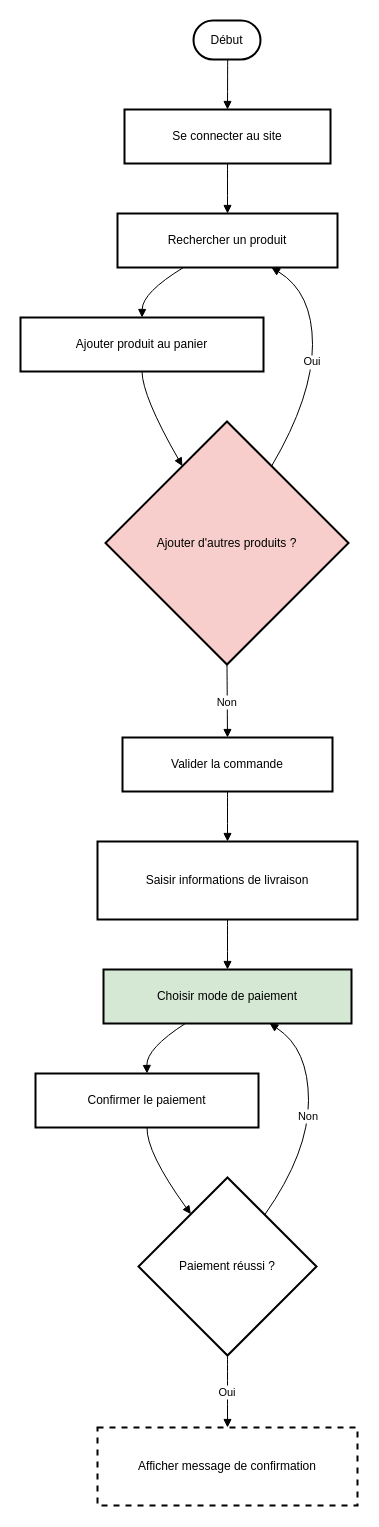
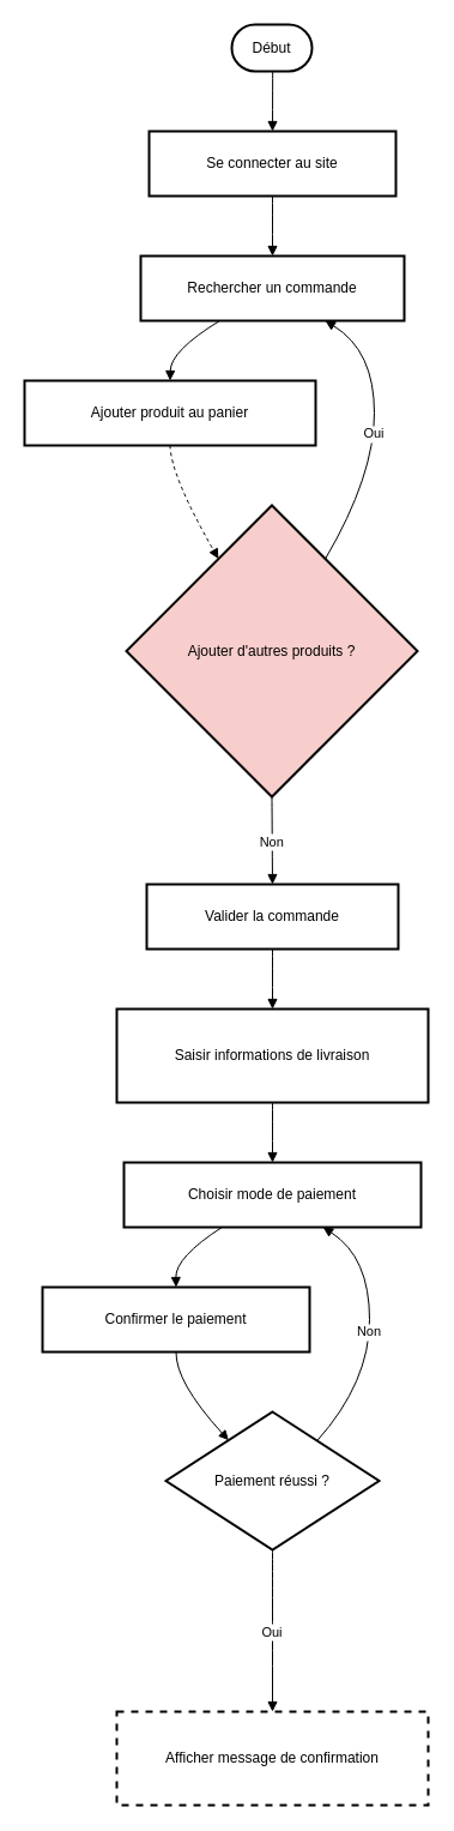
- <mxCell id="4" value="Rechercher un produit" style="whiteSpace=wrap;strokeWidth=2;" vertex="1" parent="1"><mxGeometry x="117" y="213" width="220" height="54" as="geometry" /></mxCell>
+ <mxCell id="4" value="Rechercher un commande" style="whiteSpace=wrap;strokeWidth=2;" vertex="1" parent="1"><mxGeometry x="117" y="213" width="220" height="54" as="geometry" /></mxCell>
- <mxCell id="16" value="" style="curved=1;startArrow=none;endArrow=block;exitX=0.5;exitY=1;entryX=0.21;entryY=0;rounded=0;" edge="1" parent="1" source="5" target="6"><mxGeometry relative="1" as="geometry"><Array as="points"><mxPoint x="142" y="396" /></Array></mxGeometry></mxCell>
+ <mxCell id="16" value="" style="curved=1;startArrow=none;endArrow=block;exitX=0.5;exitY=1;entryX=0.21;entryY=0;rounded=0;dashed=1;" edge="1" parent="1" source="5" target="6"><mxGeometry relative="1" as="geometry"><Array as="points"><mxPoint x="142" y="396" /></Array></mxGeometry></mxCell>
- <mxCell id="9" value="Choisir mode de paiement" style="whiteSpace=wrap;strokeWidth=2;fillColor=#d5e8d4;" vertex="1" parent="1"><mxGeometry x="103" y="969" width="248" height="54" as="geometry" /></mxCell>
+ <mxCell id="9" value="Choisir mode de paiement" style="whiteSpace=wrap;strokeWidth=2;" vertex="1" parent="1"><mxGeometry x="103" y="969" width="248" height="54" as="geometry" /></mxCell>
- <mxCell id="11" value="Paiement réussi ?" style="rhombus;strokeWidth=2;whiteSpace=wrap;" vertex="1" parent="1"><mxGeometry x="138" y="1177" width="178" height="178" as="geometry" /></mxCell>
+ <mxCell id="11" value="Paiement réussi ?" style="rhombus;strokeWidth=2;whiteSpace=wrap;" vertex="1" parent="1"><mxGeometry x="138" y="1177" width="178" height="115" as="geometry" /></mxCell>
